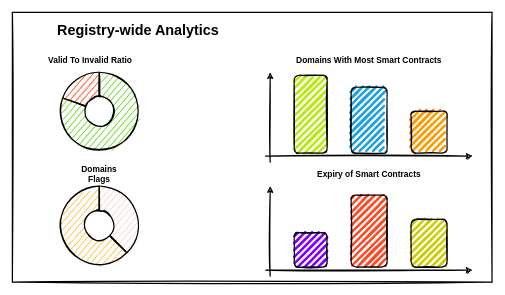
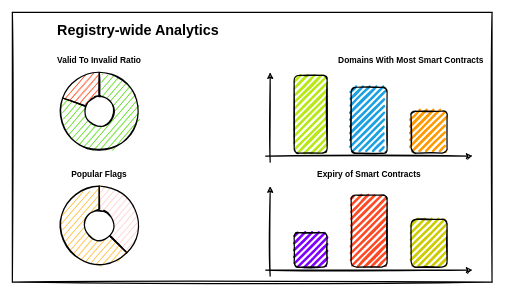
- <mxCell id="16" value="&lt;font style=&quot;font-size: 14px&quot;&gt;&lt;b&gt;Valid To Invalid Ratio&lt;/b&gt;&lt;/font&gt;" style="text;html=1;strokeColor=none;fillColor=none;align=center;verticalAlign=middle;whiteSpace=wrap;rounded=0;" vertex="1" parent="1"><mxGeometry x="75" y="90" width="150" height="20" as="geometry" /></mxCell>
+ <mxCell id="16" value="&lt;font style=&quot;font-size: 14px&quot;&gt;&lt;b&gt;Valid To Invalid Ratio&lt;/b&gt;&lt;/font&gt;" style="text;html=1;strokeColor=none;fillColor=none;align=center;verticalAlign=middle;whiteSpace=wrap;rounded=0;" vertex="1" parent="1"><mxGeometry x="90" y="90" width="150" height="20" as="geometry" /></mxCell>
- <mxCell id="20" value="&lt;font style=&quot;font-size: 14px&quot;&gt;&lt;b&gt;Domains With Most Smart Contracts&lt;/b&gt;&lt;/font&gt;" style="text;html=1;strokeColor=none;fillColor=none;align=center;verticalAlign=middle;whiteSpace=wrap;rounded=0;" vertex="1" parent="1"><mxGeometry x="490" y="90" width="250" height="20" as="geometry" /></mxCell>
+ <mxCell id="20" value="&lt;font style=&quot;font-size: 14px&quot;&gt;&lt;b&gt;Domains With Most Smart Contracts&lt;/b&gt;&lt;/font&gt;" style="text;html=1;strokeColor=none;fillColor=none;align=center;verticalAlign=middle;whiteSpace=wrap;rounded=0;" vertex="1" parent="1"><mxGeometry x="560" y="90" width="250" height="20" as="geometry" /></mxCell>
- <mxCell id="15" value="&lt;font style=&quot;font-size: 14px&quot;&gt;&lt;b&gt;Domains Flags&lt;/b&gt;&lt;/font&gt;" style="text;html=1;strokeColor=none;fillColor=none;align=center;verticalAlign=middle;whiteSpace=wrap;rounded=0;" vertex="1" parent="1"><mxGeometry x="115" y="280" width="100" height="20" as="geometry" /></mxCell>
+ <mxCell id="15" value="&lt;font style=&quot;font-size: 14px&quot;&gt;&lt;b&gt;Popular Flags&lt;/b&gt;&lt;/font&gt;" style="text;html=1;strokeColor=none;fillColor=none;align=center;verticalAlign=middle;whiteSpace=wrap;rounded=0;" vertex="1" parent="1"><mxGeometry x="115" y="280" width="100" height="20" as="geometry" /></mxCell>
